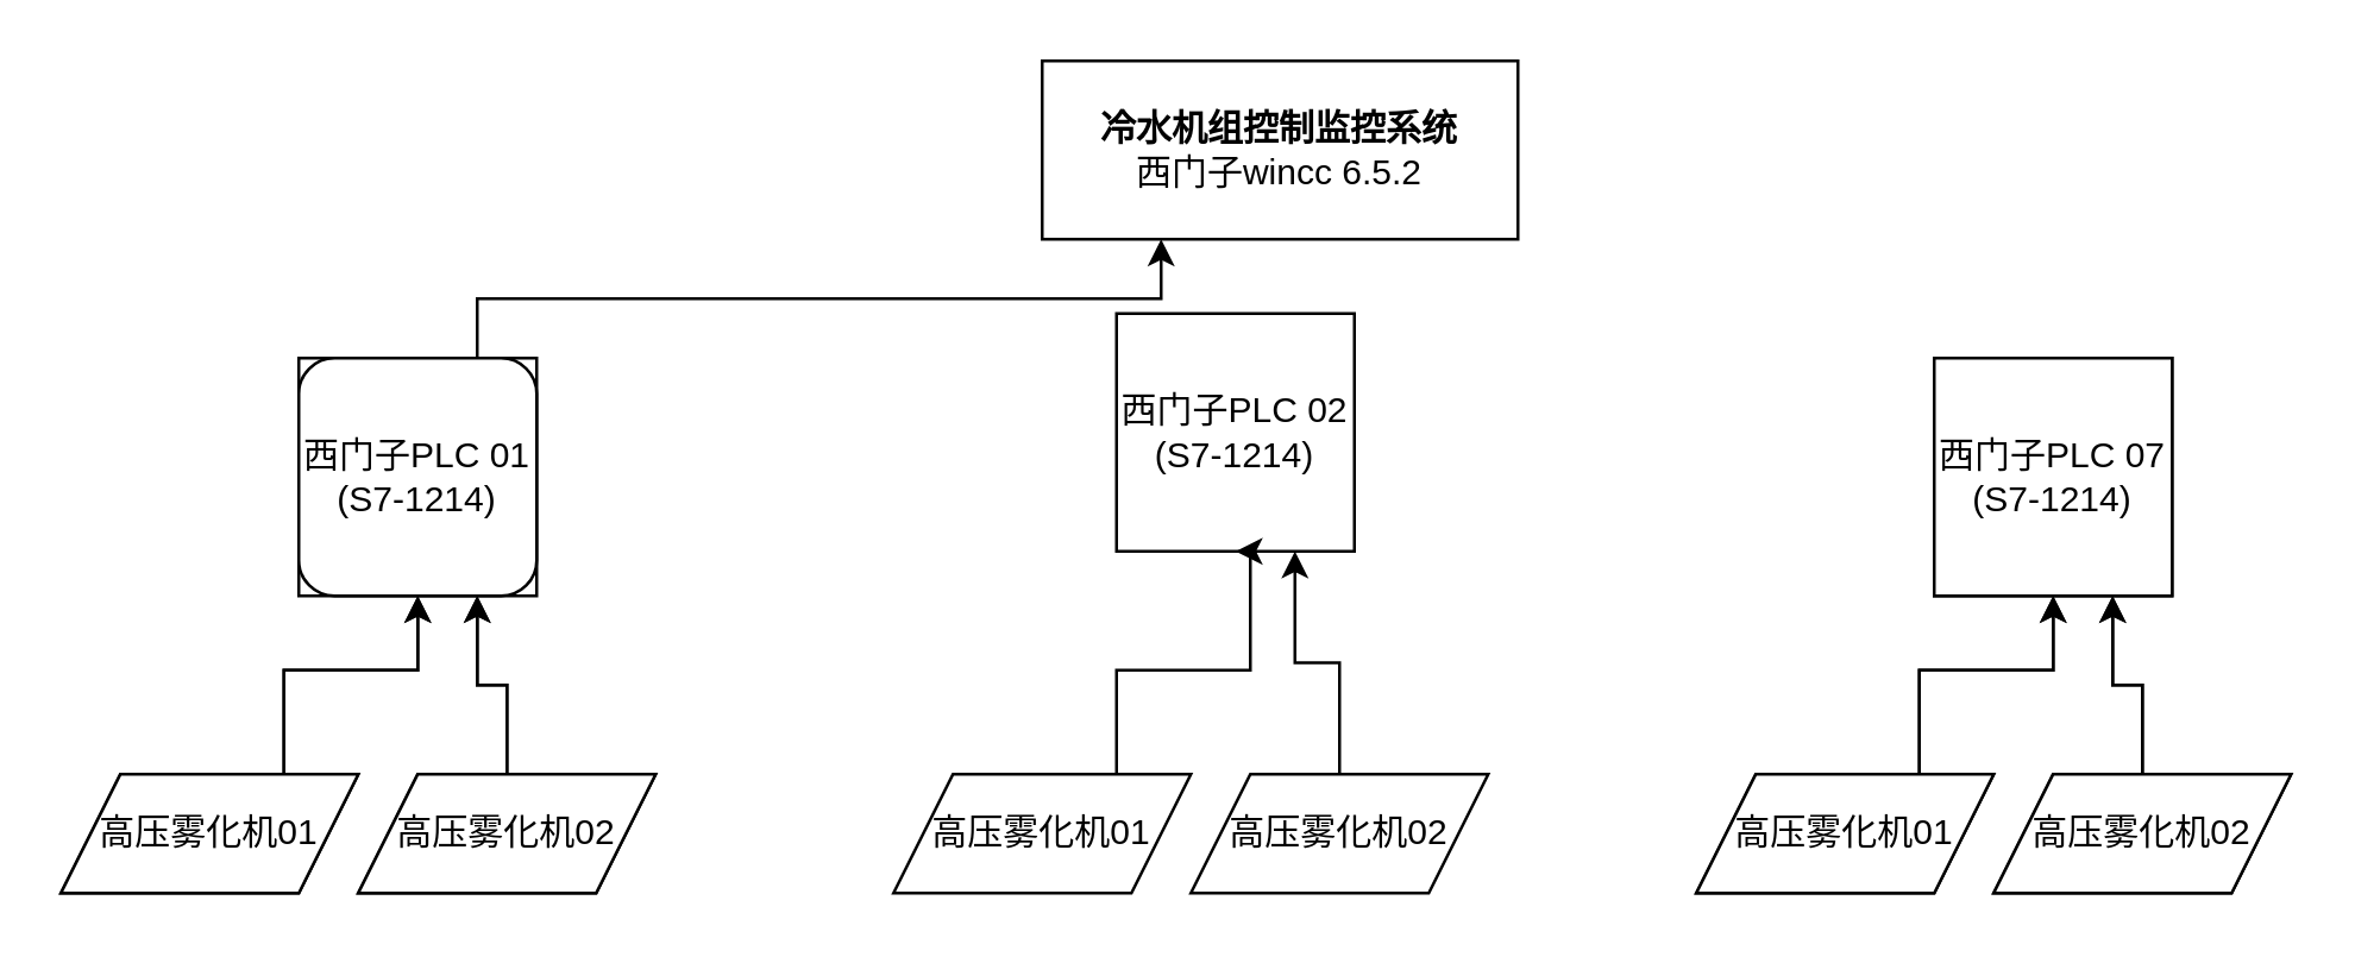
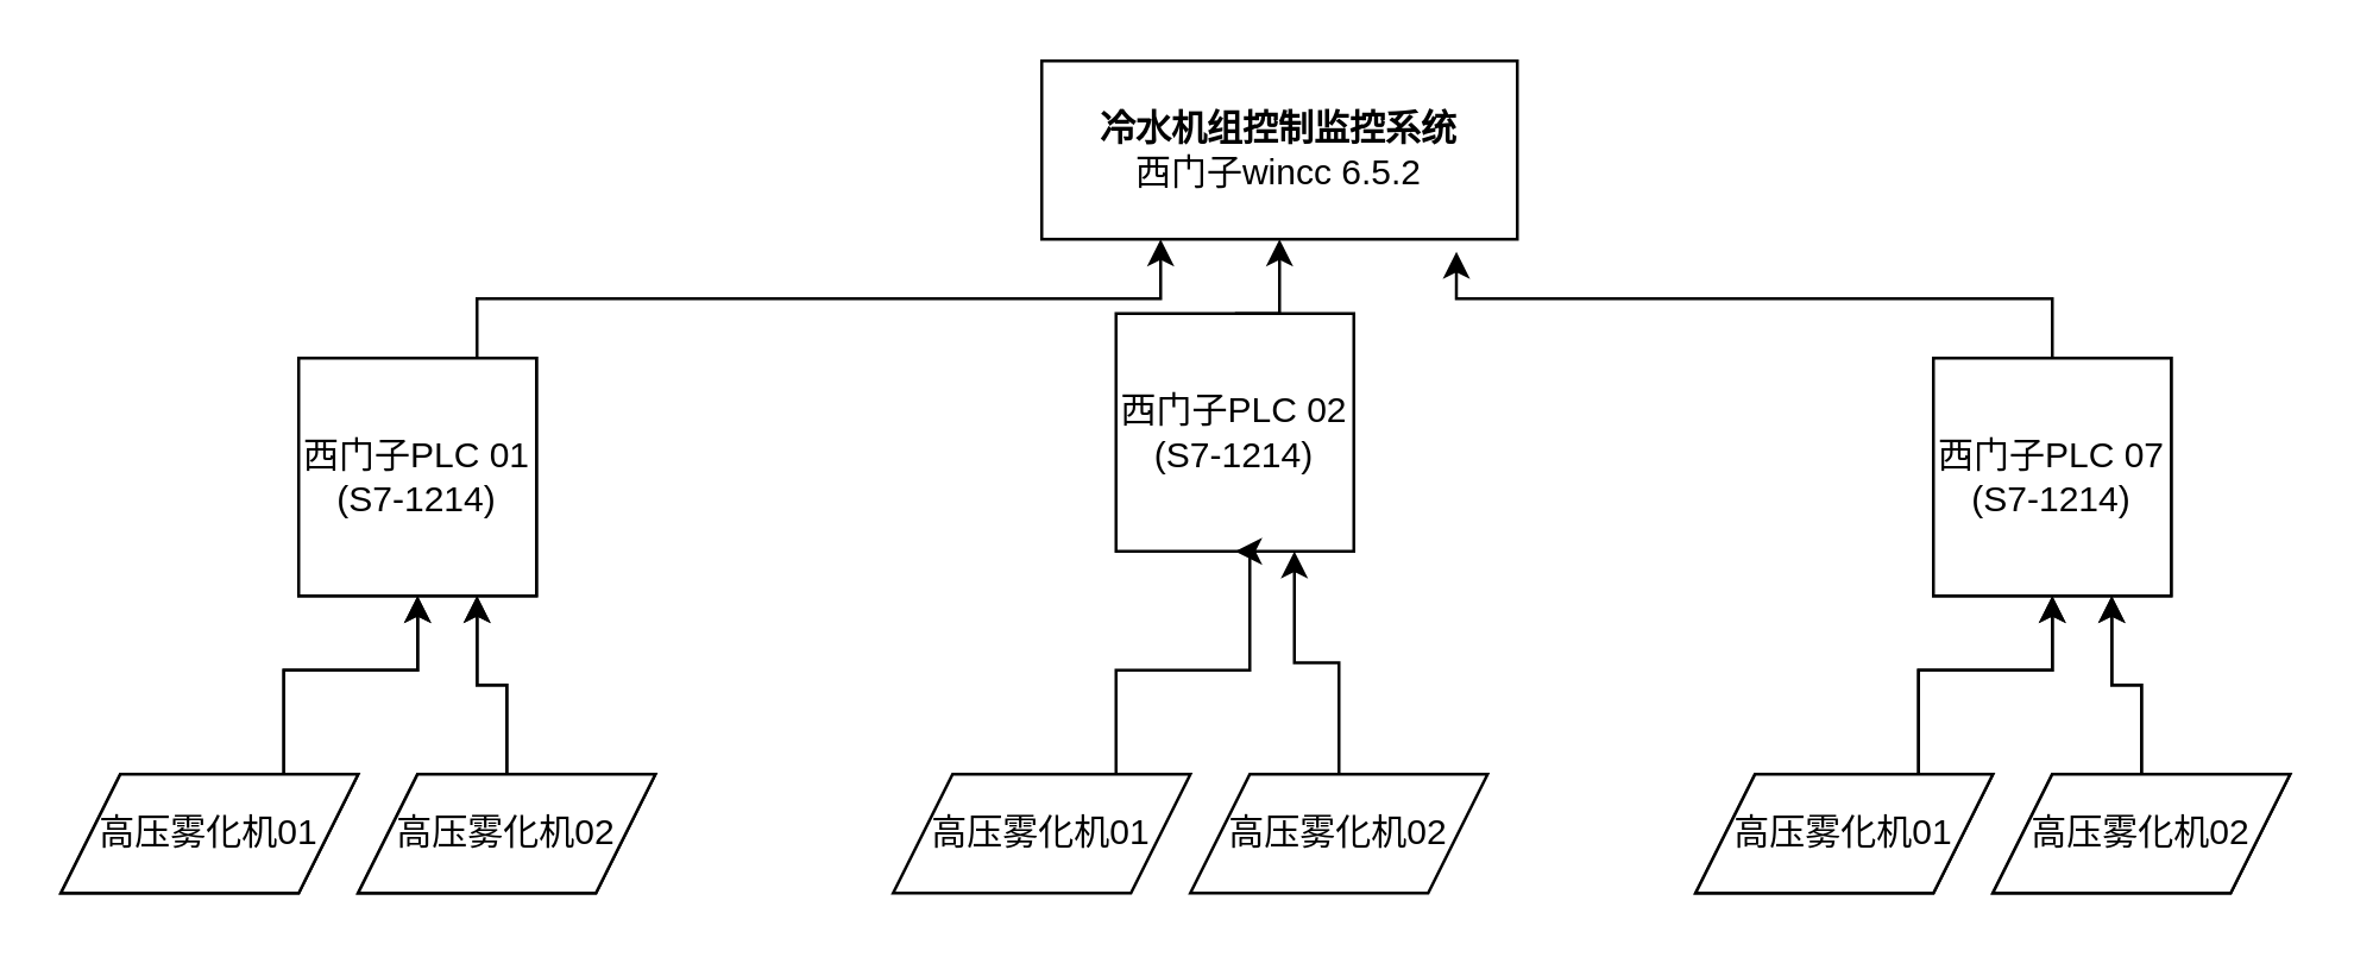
+ <mxCell id="9" style="edgeStyle=orthogonalEdgeStyle;rounded=0;orthogonalLoop=1;jettySize=auto;html=1;exitX=0.5;exitY=0;exitDx=0;exitDy=0;entryX=0.5;entryY=1;entryDx=0;entryDy=0;" edge="1" parent="1" source="10" target="2"><mxGeometry relative="1" as="geometry" /></mxCell>
+ <mxCell id="25" style="edgeStyle=orthogonalEdgeStyle;rounded=0;orthogonalLoop=1;jettySize=auto;html=1;exitX=0.5;exitY=0;exitDx=0;exitDy=0;entryX=0.872;entryY=1.07;entryDx=0;entryDy=0;entryPerimeter=0;" edge="1" parent="1" source="26" target="2"><mxGeometry relative="1" as="geometry" /></mxCell>
- <mxCell id="15" value="西门子PLC 01&lt;br&gt;(S7-1214)" style="whiteSpace=wrap;html=1;aspect=fixed;rounded=1;" vertex="1" parent="1"><mxGeometry x="100" y="120" width="80" height="80" as="geometry" /></mxCell>
+ <mxCell id="15" value="西门子PLC 01&lt;br&gt;(S7-1214)" style="whiteSpace=wrap;html=1;aspect=fixed;" vertex="1" parent="1"><mxGeometry x="100" y="120" width="80" height="80" as="geometry" /></mxCell>
